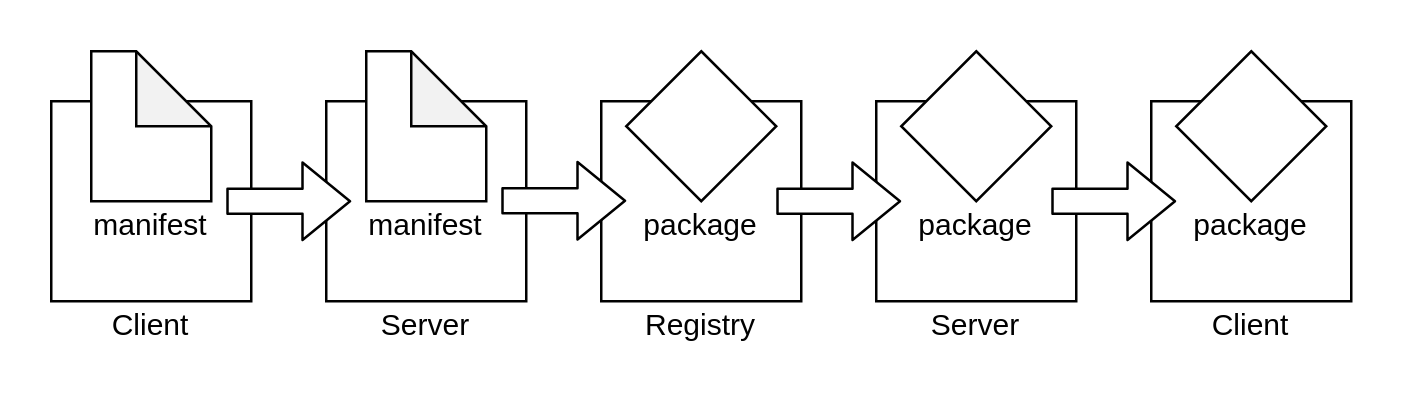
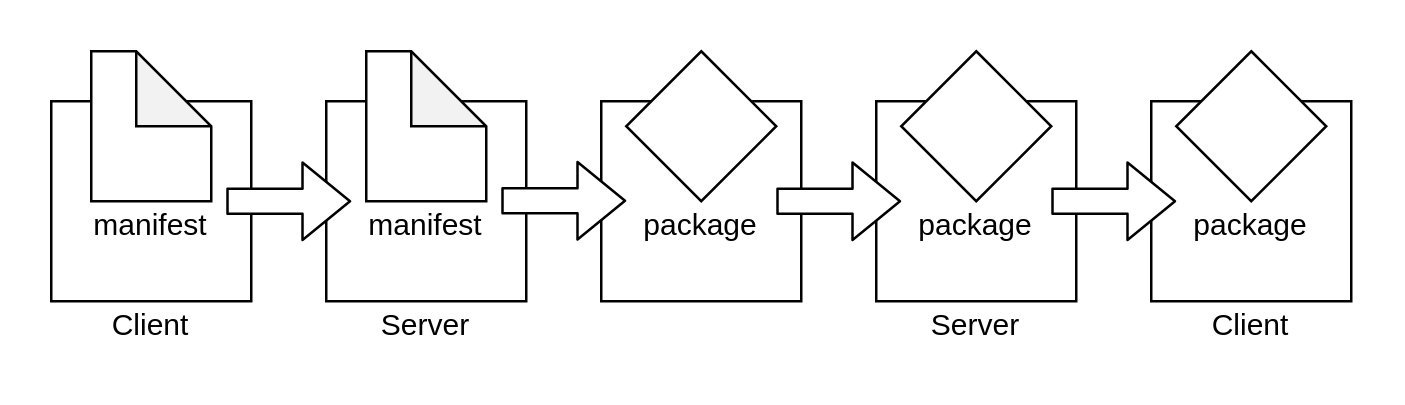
- <mxCell id="17" value="Registry" style="text;html=1;strokeColor=none;fillColor=none;align=center;verticalAlign=middle;whiteSpace=wrap;rounded=0;" vertex="1" parent="1"><mxGeometry x="240" y="120" width="80" height="20" as="geometry" /></mxCell>
